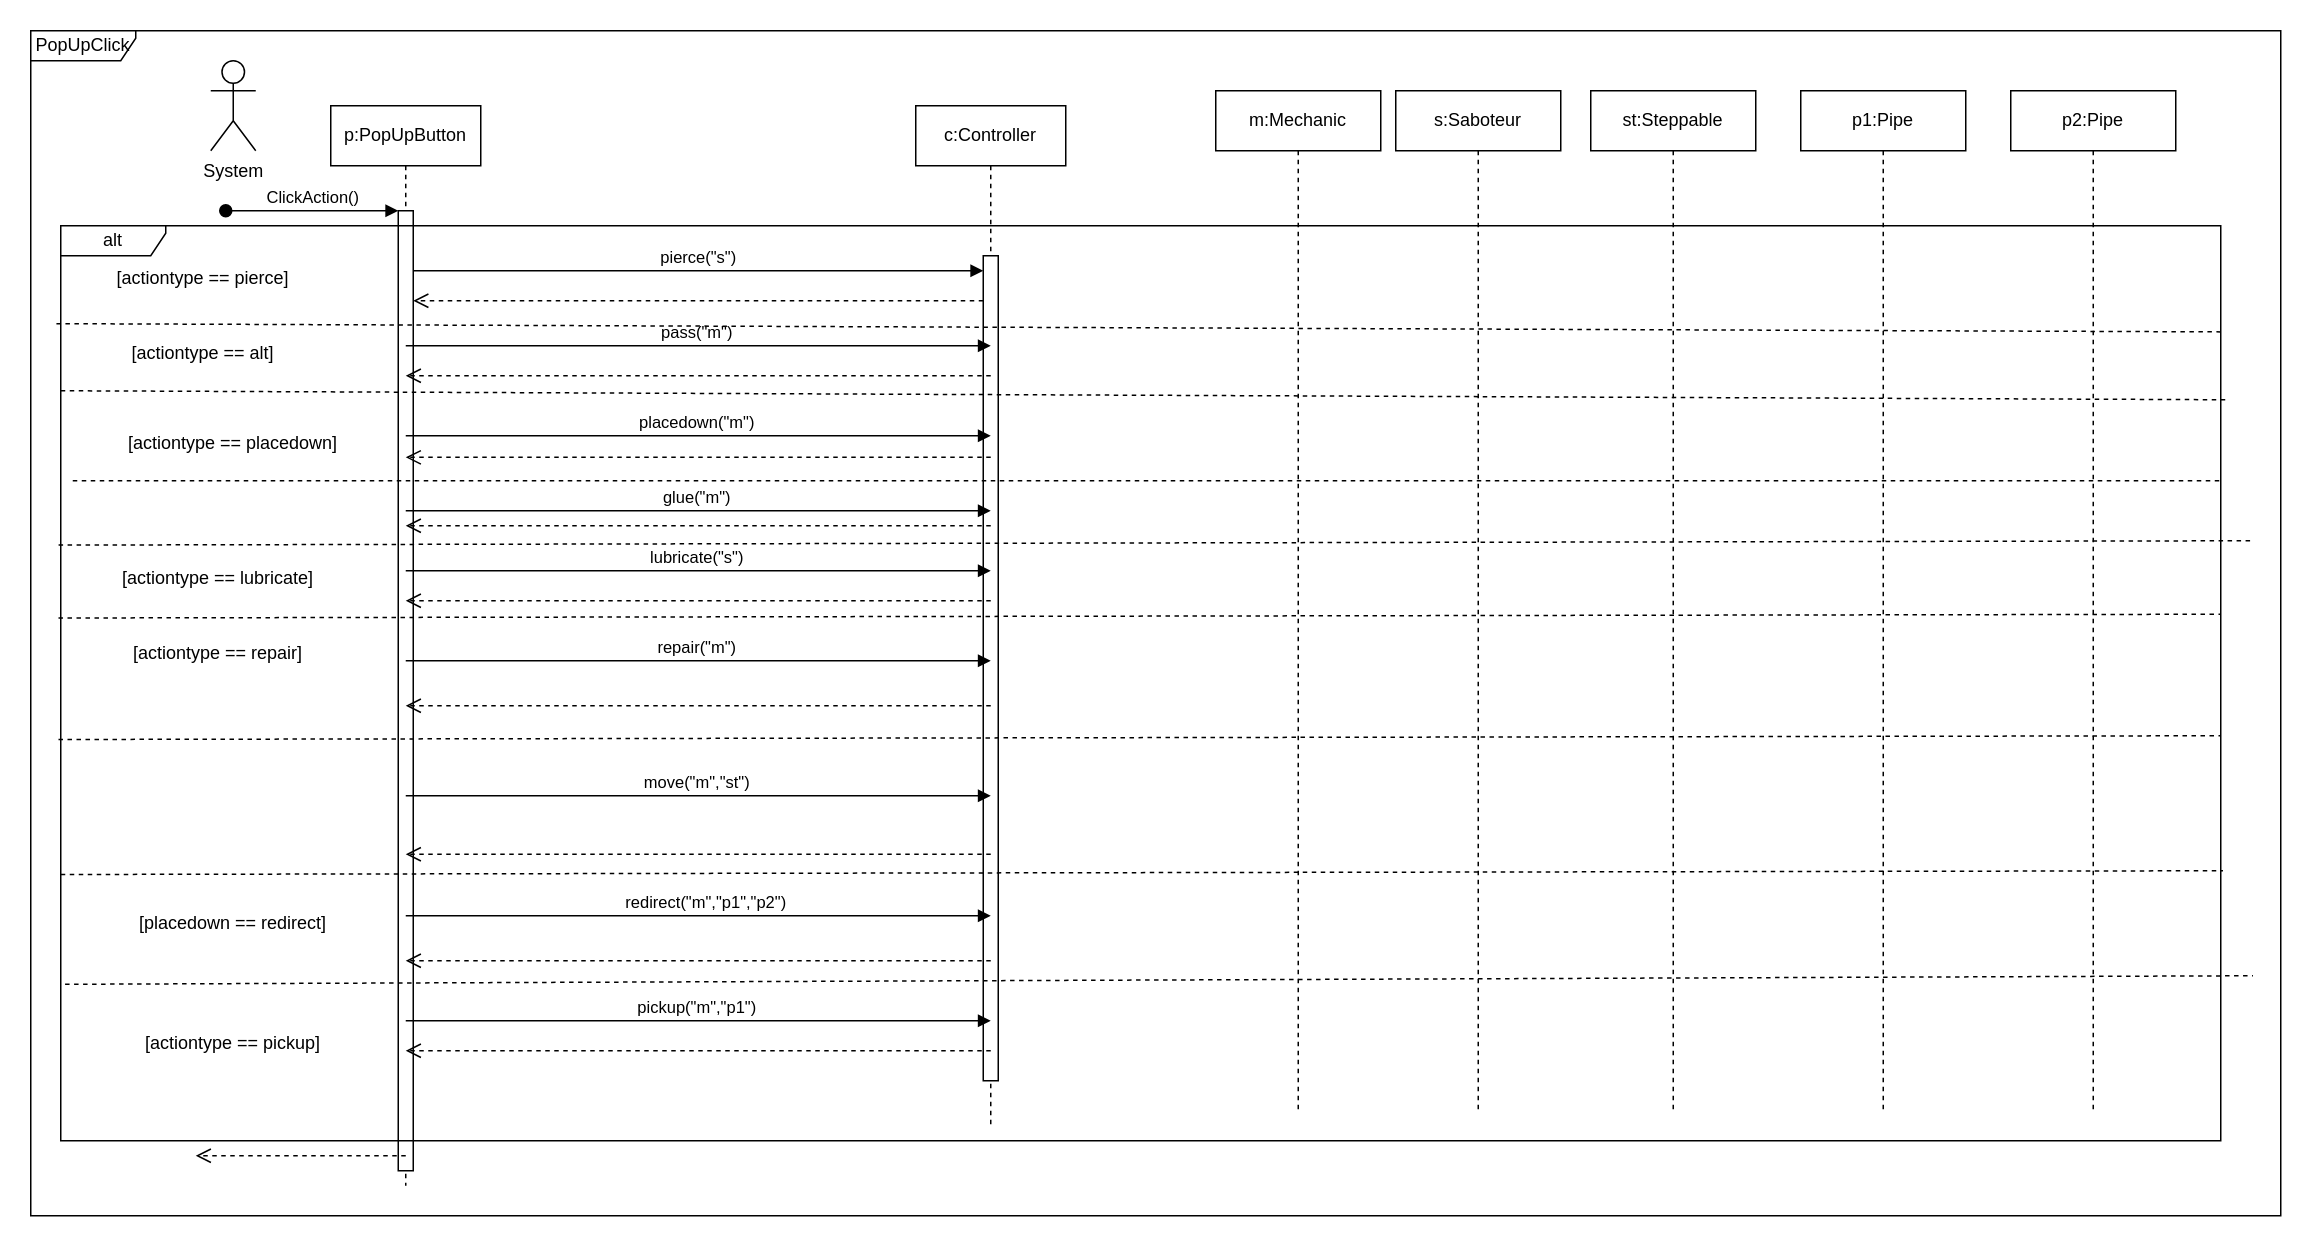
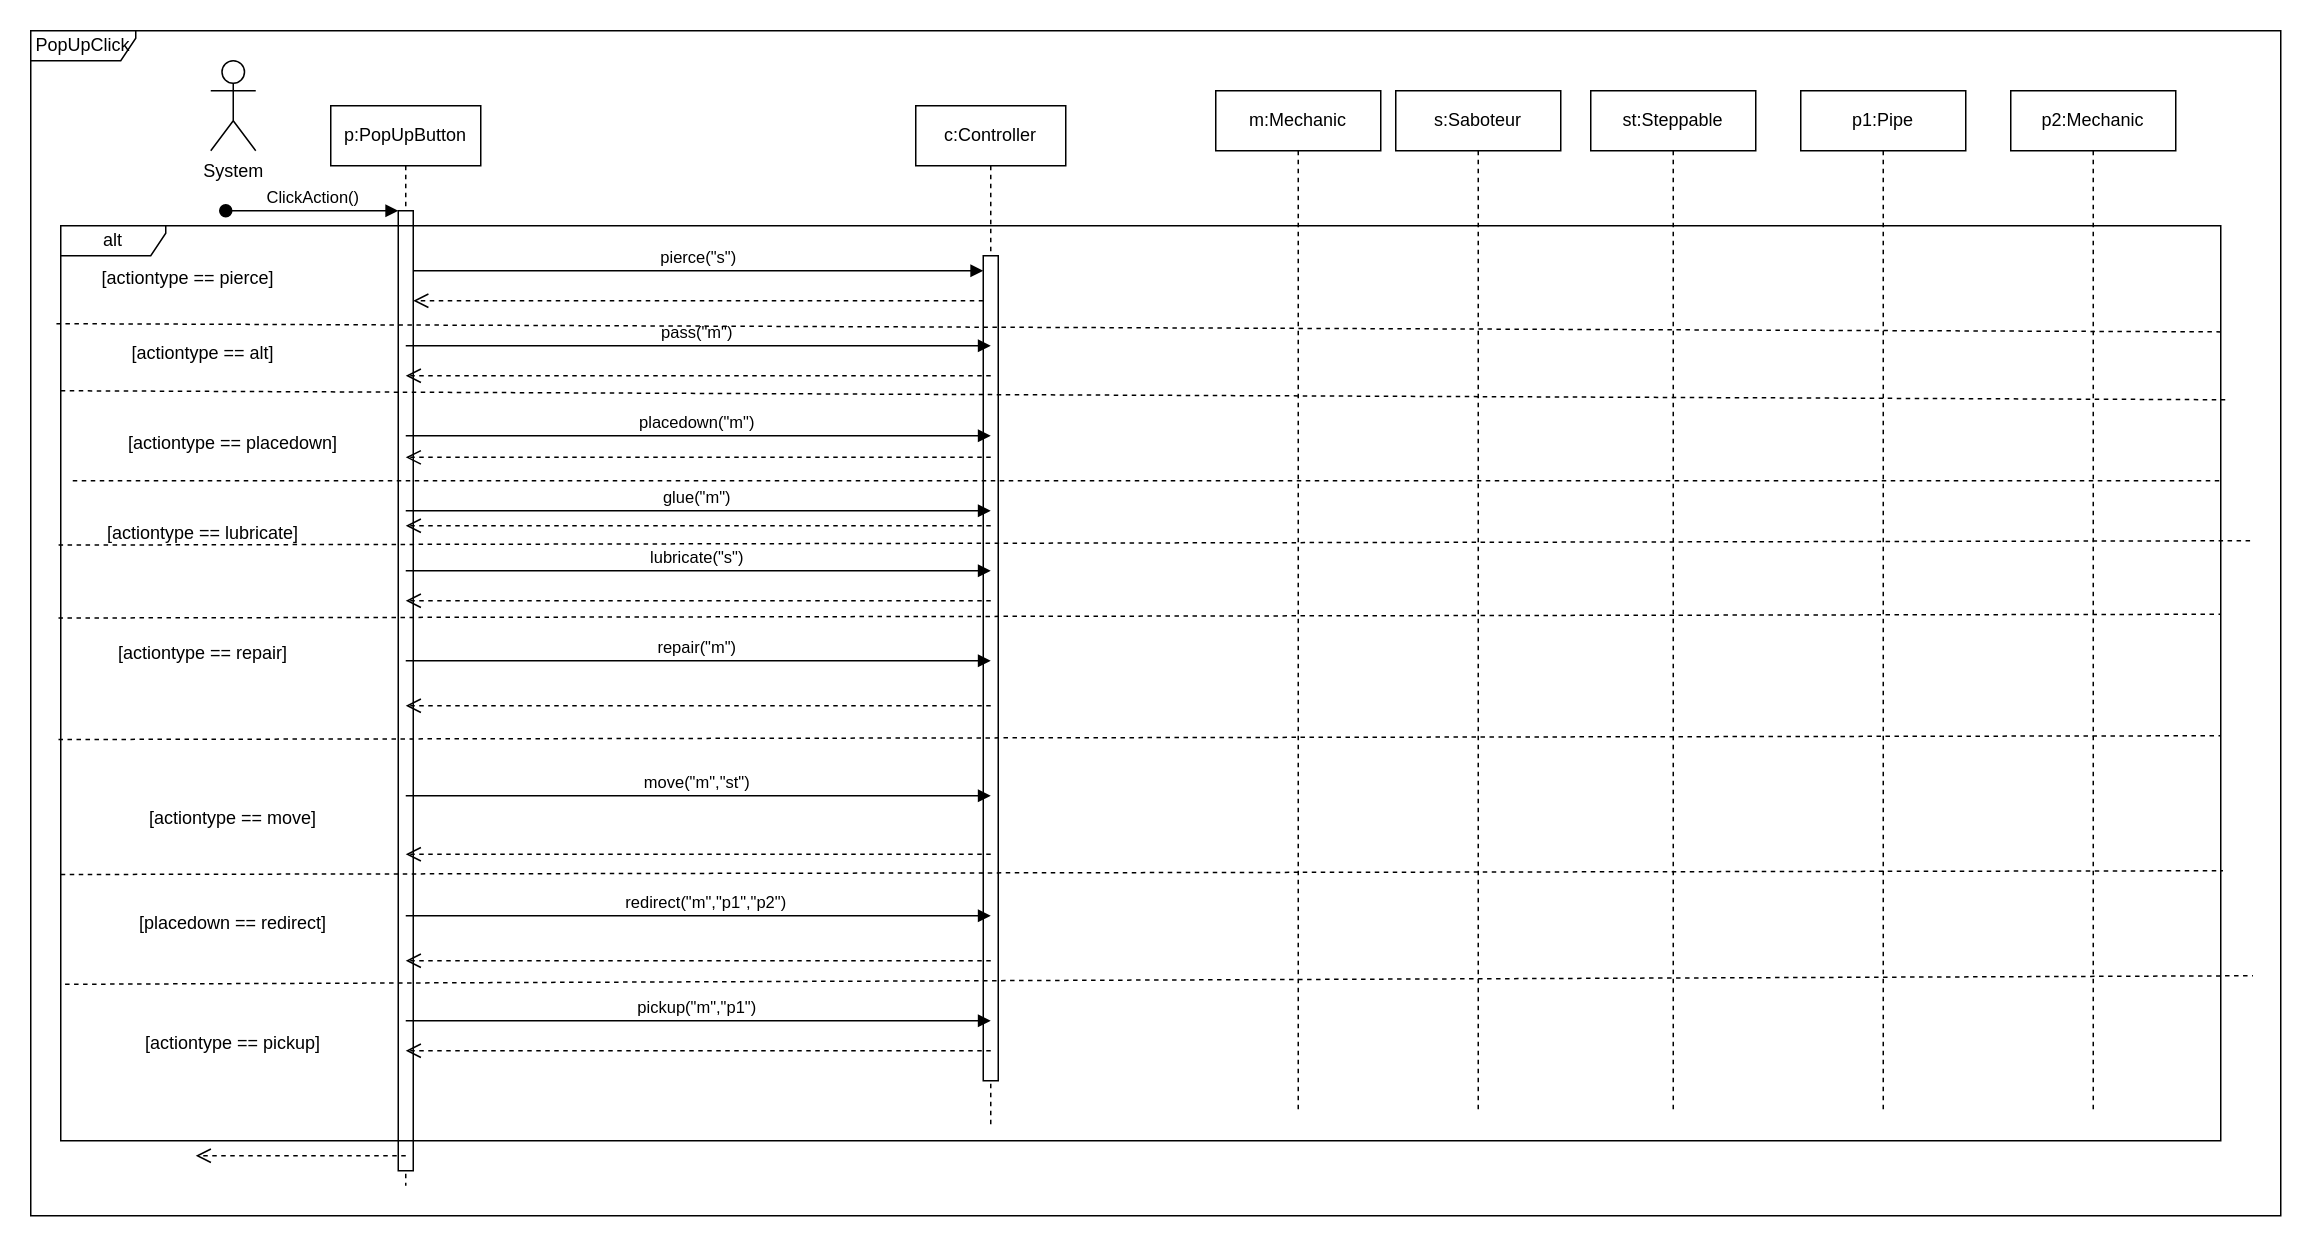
- <mxCell id="33" value="p2:Pipe" style="shape=umlLifeline;perimeter=lifelinePerimeter;whiteSpace=wrap;html=1;container=0;dropTarget=0;collapsible=0;recursiveResize=0;outlineConnect=0;portConstraint=eastwest;newEdgeStyle={&quot;edgeStyle&quot;:&quot;elbowEdgeStyle&quot;,&quot;elbow&quot;:&quot;vertical&quot;,&quot;curved&quot;:0,&quot;rounded&quot;:0};" vertex="1" parent="1"><mxGeometry x="1340" y="60" width="110" height="680" as="geometry" /></mxCell>
+ <mxCell id="33" value="p2:Mechanic" style="shape=umlLifeline;perimeter=lifelinePerimeter;whiteSpace=wrap;html=1;container=0;dropTarget=0;collapsible=0;recursiveResize=0;outlineConnect=0;portConstraint=eastwest;newEdgeStyle={&quot;edgeStyle&quot;:&quot;elbowEdgeStyle&quot;,&quot;elbow&quot;:&quot;vertical&quot;,&quot;curved&quot;:0,&quot;rounded&quot;:0};" vertex="1" parent="1"><mxGeometry x="1340" y="60" width="110" height="680" as="geometry" /></mxCell>
- <mxCell id="42" value="[actiontype == pierce]" style="text;html=1;strokeColor=none;fillColor=none;align=center;verticalAlign=middle;whiteSpace=wrap;rounded=0;" vertex="1" parent="1"><mxGeometry x="70" y="170" width="130" height="30" as="geometry" /></mxCell>
+ <mxCell id="42" value="[actiontype == pierce]" style="text;html=1;strokeColor=none;fillColor=none;align=center;verticalAlign=middle;whiteSpace=wrap;rounded=0;" vertex="1" parent="1"><mxGeometry x="60" y="170" width="130" height="30" as="geometry" /></mxCell>
- <mxCell id="45" value="[actiontype == lubricate]" style="text;html=1;strokeColor=none;fillColor=none;align=center;verticalAlign=middle;whiteSpace=wrap;rounded=0;" vertex="1" parent="1"><mxGeometry x="80" y="370" width="130" height="30" as="geometry" /></mxCell>
+ <mxCell id="45" value="[actiontype == lubricate]" style="text;html=1;strokeColor=none;fillColor=none;align=center;verticalAlign=middle;whiteSpace=wrap;rounded=0;" vertex="1" parent="1"><mxGeometry x="70" y="340" width="130" height="30" as="geometry" /></mxCell>
- <mxCell id="46" value="[actiontype == repair]" style="text;html=1;strokeColor=none;fillColor=none;align=center;verticalAlign=middle;whiteSpace=wrap;rounded=0;" vertex="1" parent="1"><mxGeometry x="80" y="420" width="130" height="30" as="geometry" /></mxCell>
+ <mxCell id="46" value="[actiontype == repair]" style="text;html=1;strokeColor=none;fillColor=none;align=center;verticalAlign=middle;whiteSpace=wrap;rounded=0;" vertex="1" parent="1"><mxGeometry x="70" y="420" width="130" height="30" as="geometry" /></mxCell>
+ <mxCell id="47" value="[actiontype == move]" style="text;html=1;strokeColor=none;fillColor=none;align=center;verticalAlign=middle;whiteSpace=wrap;rounded=0;" vertex="1" parent="1"><mxGeometry x="90" y="530" width="130" height="30" as="geometry" /></mxCell>
